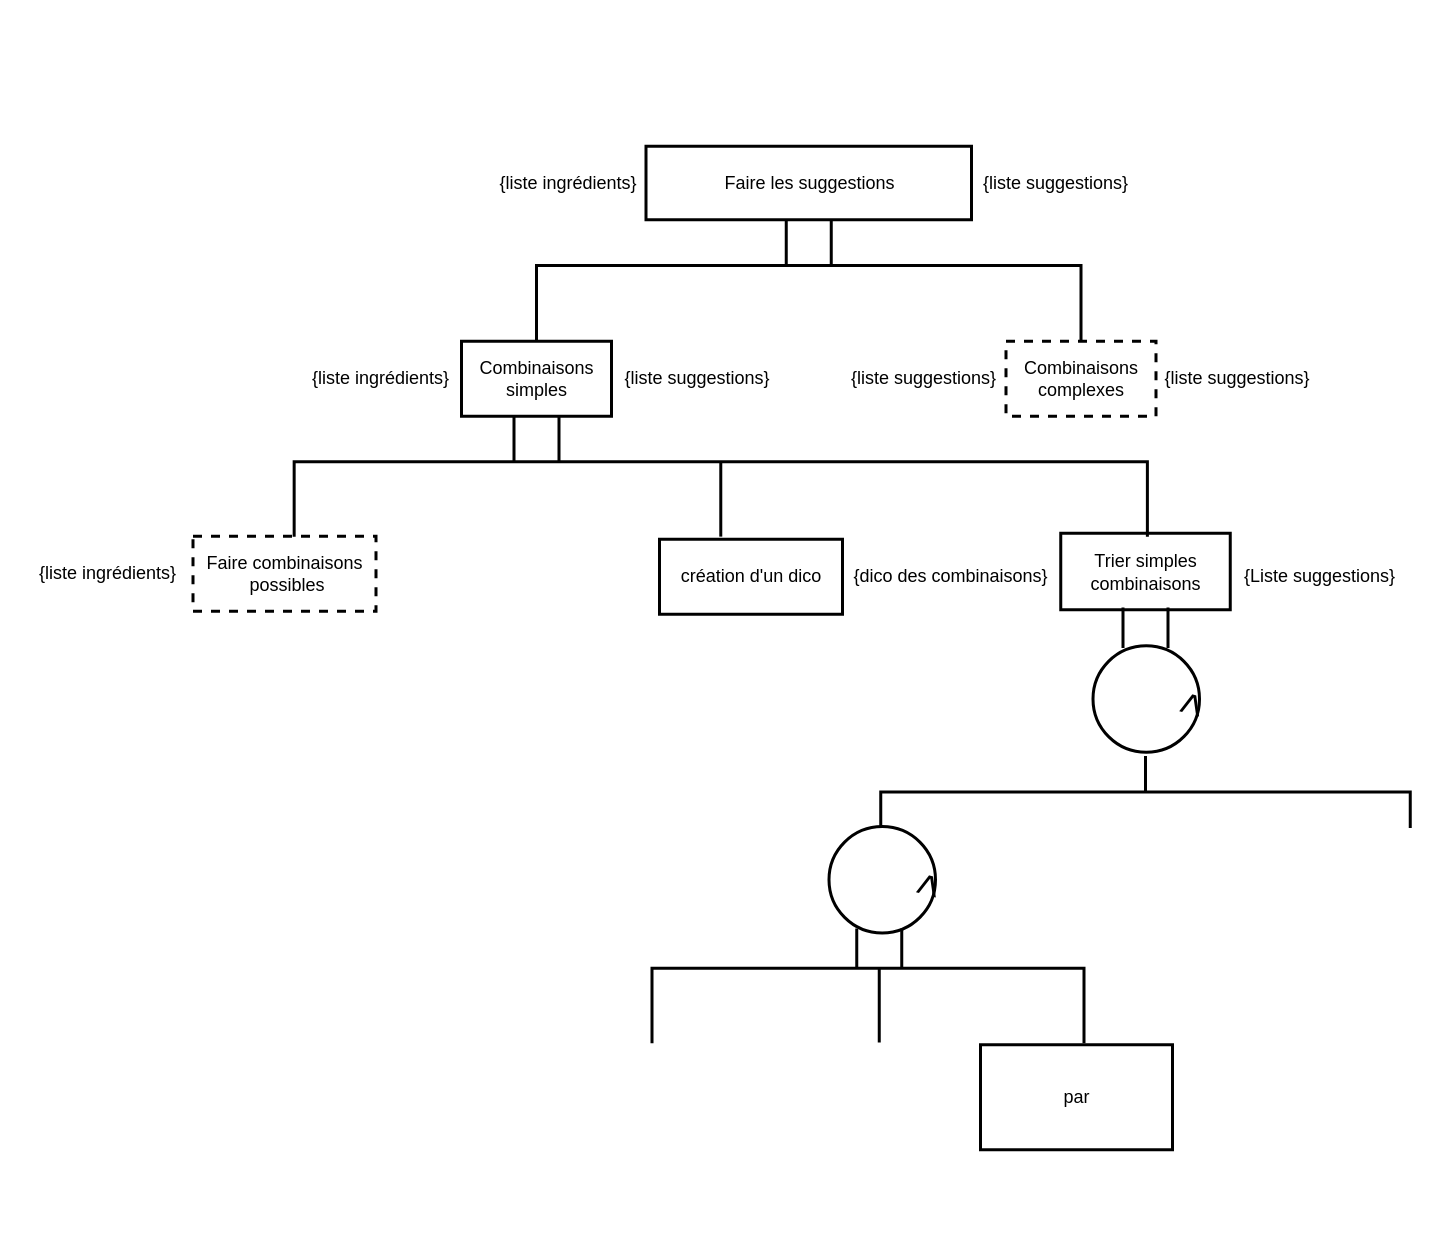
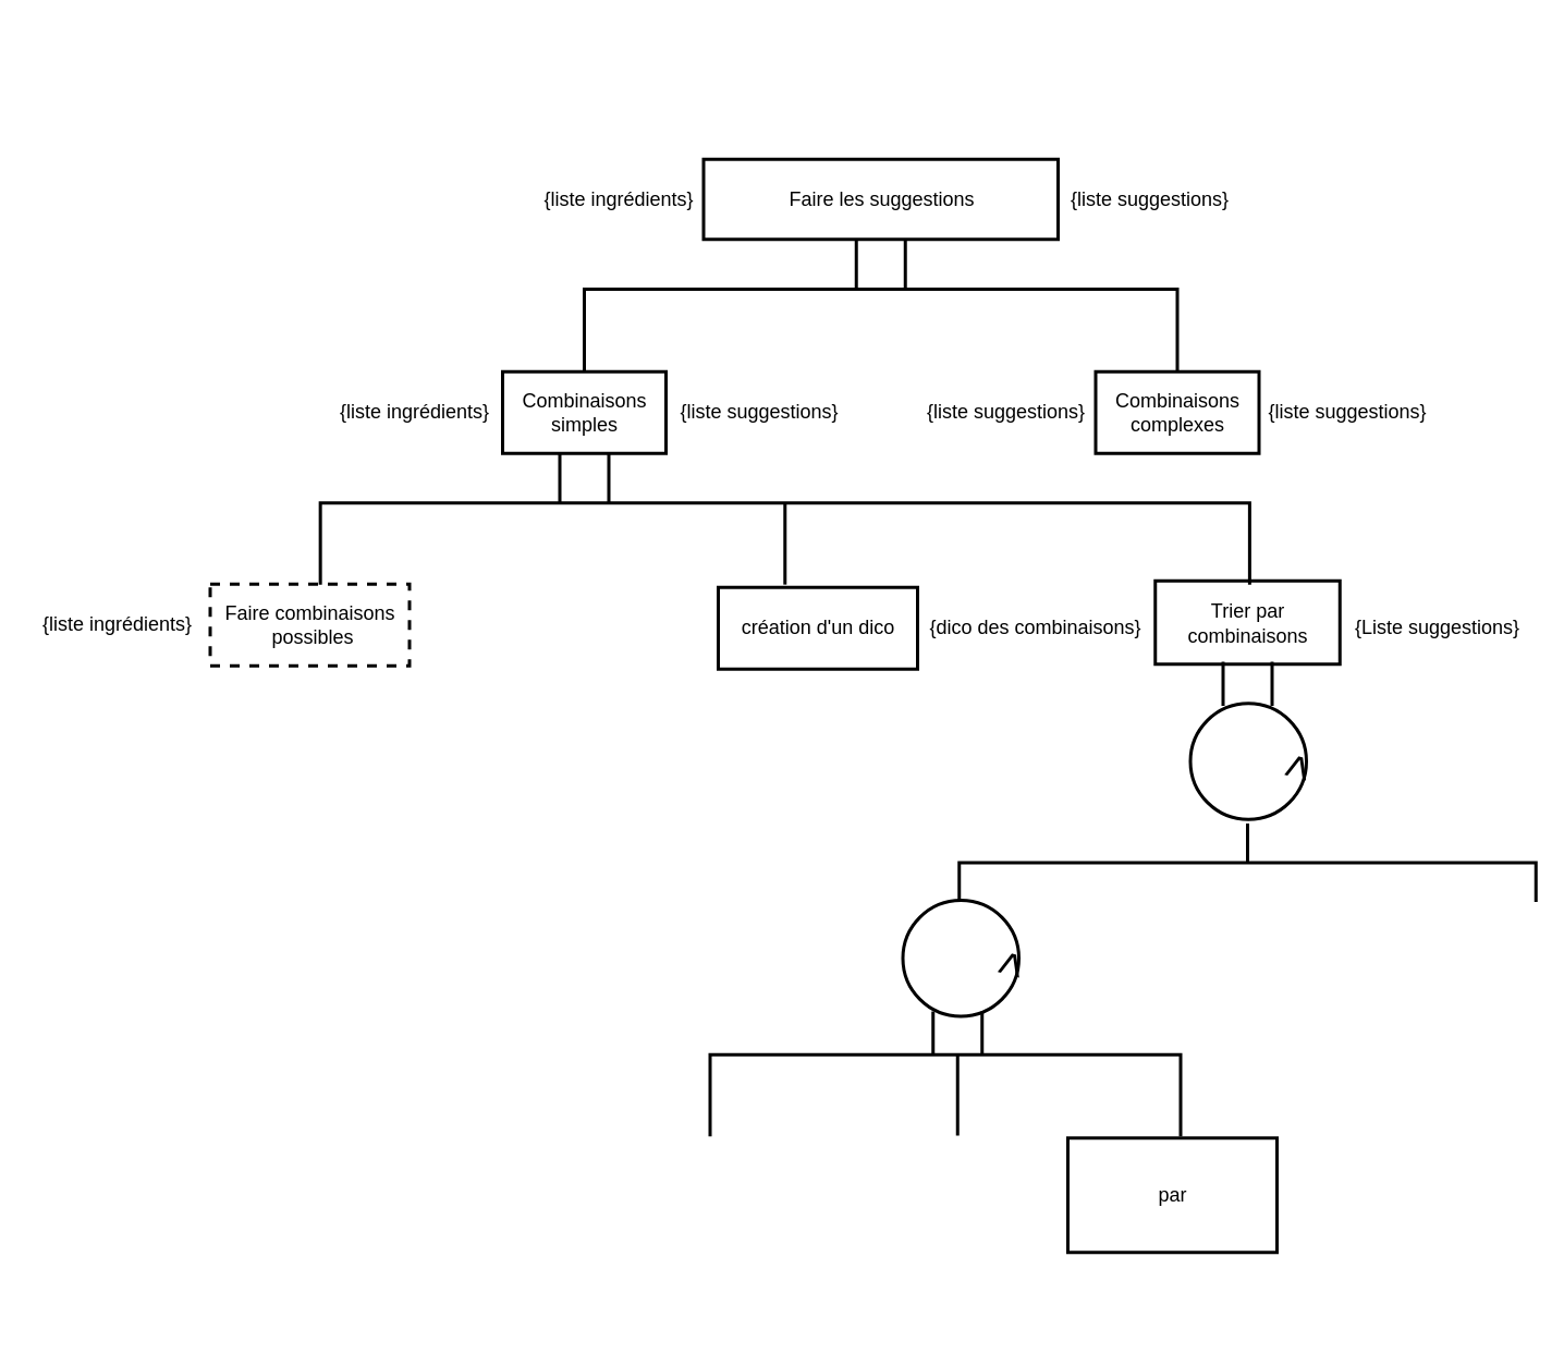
- <mxCell id="6" value="Combinaisons&lt;br&gt;complexes" style="html=1;dashed=1;whitespace=wrap;labelBorderColor=none;fontColor=#000000;strokeColor=#000000;strokeWidth=2;fillColor=none;" parent="1" vertex="1"><mxGeometry x="670" y="227" width="100" height="50" as="geometry" /></mxCell>
+ <mxCell id="6" value="Combinaisons&lt;br&gt;complexes" style="html=1;dashed=0;whitespace=wrap;labelBorderColor=none;fontColor=#000000;strokeColor=#000000;strokeWidth=2;fillColor=none;" parent="1" vertex="1"><mxGeometry x="670" y="227" width="100" height="50" as="geometry" /></mxCell>
- <mxCell id="10" value="Trier simples combinaisons" style="rounded=0;whiteSpace=wrap;html=1;labelBorderColor=none;fontColor=#000000;strokeColor=#000000;strokeWidth=2;fillColor=none;" parent="1" vertex="1"><mxGeometry x="706.5" y="355" width="113" height="51" as="geometry" /></mxCell>
+ <mxCell id="10" value="Trier par combinaisons" style="rounded=0;whiteSpace=wrap;html=1;labelBorderColor=none;fontColor=#000000;strokeColor=#000000;strokeWidth=2;fillColor=none;" parent="1" vertex="1"><mxGeometry x="706.5" y="355" width="113" height="51" as="geometry" /></mxCell>
